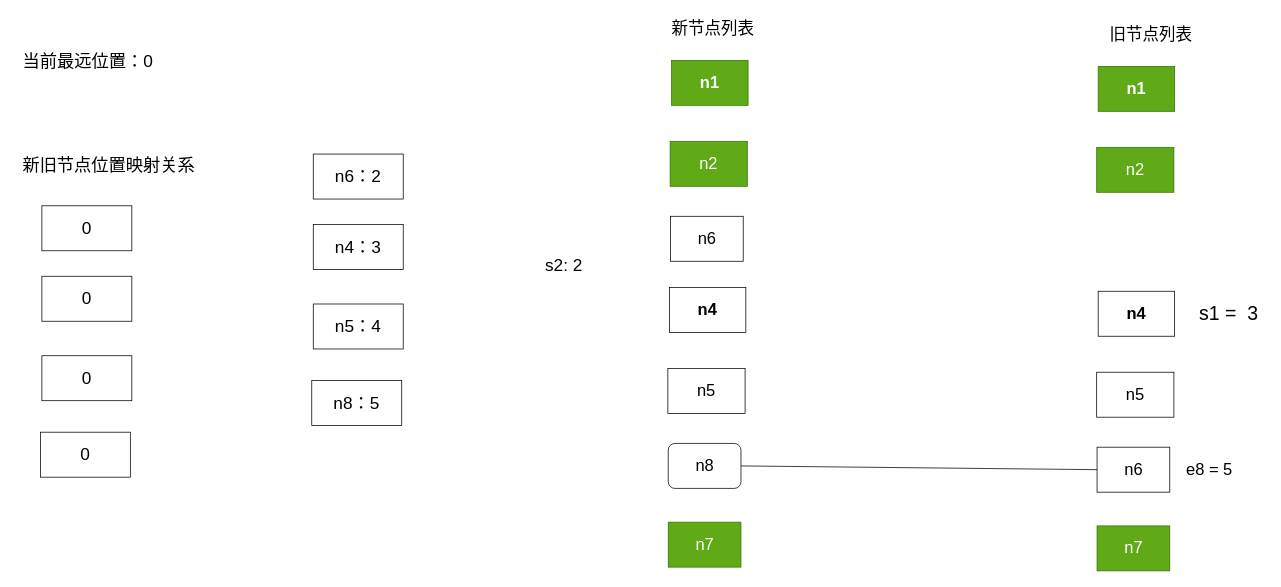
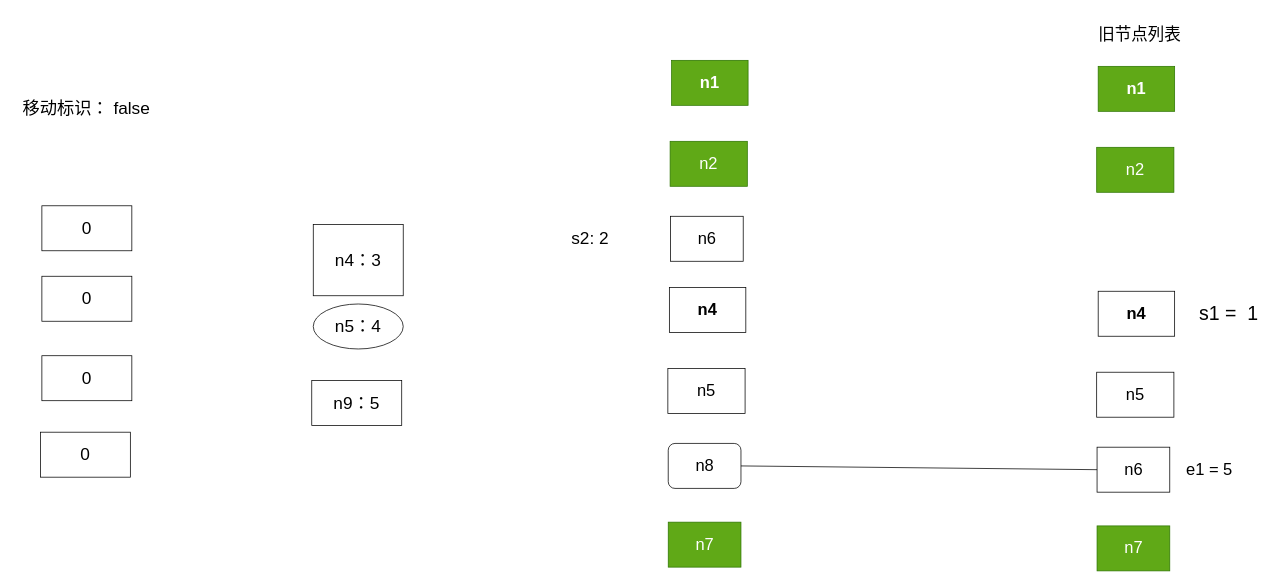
- <mxCell id="3" value="新节点列表" style="text;html=1;align=center;verticalAlign=middle;resizable=0;points=[];autosize=1;strokeColor=none;fillColor=none;fontSize=22;" vertex="1" parent="1"><mxGeometry x="886" y="20" width="128" height="38" as="geometry" /></mxCell>
- <mxCell id="11" value="旧节点列表" style="text;html=1;align=center;verticalAlign=middle;resizable=0;points=[];autosize=1;strokeColor=none;fillColor=none;fontSize=22;" vertex="1" parent="1"><mxGeometry x="1470" y="28" width="128" height="38" as="geometry" /></mxCell>
+ <mxCell id="11" value="旧节点列表" style="text;html=1;align=center;verticalAlign=middle;resizable=0;points=[];autosize=1;strokeColor=none;fillColor=none;fontSize=22;" vertex="1" parent="1"><mxGeometry x="1455" y="28" width="128" height="38" as="geometry" /></mxCell>
- <mxCell id="24" value="当前最远位置：0&lt;br&gt;" style="text;html=1;align=center;verticalAlign=middle;resizable=0;points=[];autosize=1;strokeColor=none;fillColor=none;fontSize=23;" vertex="1" parent="1"><mxGeometry x="20" y="61" width="192" height="40" as="geometry" /></mxCell>
+ <mxCell id="25" value="移动标识： false" style="text;html=1;align=center;verticalAlign=middle;resizable=0;points=[];autosize=1;strokeColor=none;fillColor=none;fontSize=23;" vertex="1" parent="1"><mxGeometry x="20" y="124" width="188" height="40" as="geometry" /></mxCell>
- <mxCell id="26" value="新旧节点位置映射关系" style="text;html=1;align=center;verticalAlign=middle;resizable=0;points=[];autosize=1;strokeColor=none;fillColor=none;fontSize=23;" vertex="1" parent="1"><mxGeometry x="20" y="200" width="248" height="40" as="geometry" /></mxCell>
- <mxCell id="19" value="n6：2" style="rounded=0;whiteSpace=wrap;html=1;fontSize=23;" vertex="1" parent="1"><mxGeometry x="417" y="205" width="120" height="60" as="geometry" /></mxCell>
- <mxCell id="20" value="n4：3" style="rounded=0;whiteSpace=wrap;html=1;fontSize=23;" vertex="1" parent="1"><mxGeometry x="417" y="299" width="120" height="60" as="geometry" /></mxCell>
+ <mxCell id="20" value="n4：3" style="rounded=0;whiteSpace=wrap;html=1;fontSize=23;" vertex="1" parent="1"><mxGeometry x="417" y="299" width="120" height="95" as="geometry" /></mxCell>
- <mxCell id="23" value="s2: 2" style="text;html=1;align=center;verticalAlign=middle;resizable=0;points=[];autosize=1;strokeColor=none;fillColor=none;fontSize=23;" vertex="1" parent="1"><mxGeometry x="717" y="333" width="68" height="40" as="geometry" /></mxCell>
+ <mxCell id="23" value="s2: 2" style="text;html=1;align=center;verticalAlign=middle;resizable=0;points=[];autosize=1;strokeColor=none;fillColor=none;fontSize=23;" vertex="1" parent="1"><mxGeometry x="752" y="298" width="68" height="40" as="geometry" /></mxCell>
- <mxCell id="31" value="s1 =&amp;nbsp; 3" style="text;html=1;align=center;verticalAlign=middle;resizable=0;points=[];autosize=1;strokeColor=none;fillColor=none;fontSize=26;" vertex="1" parent="1"><mxGeometry x="1589" y="396.5" width="97" height="43" as="geometry" /></mxCell>
+ <mxCell id="31" value="s1 =&amp;nbsp; 1" style="text;html=1;align=center;verticalAlign=middle;resizable=0;points=[];autosize=1;strokeColor=none;fillColor=none;fontSize=26;" vertex="1" parent="1"><mxGeometry x="1589" y="396.5" width="97" height="43" as="geometry" /></mxCell>
- <mxCell id="21" value="n5：4" style="rounded=0;whiteSpace=wrap;html=1;fontSize=23;" vertex="1" parent="1"><mxGeometry x="417" y="405" width="120" height="60" as="geometry" /></mxCell>
+ <mxCell id="21" value="n5：4" style="ellipse;whiteSpace=wrap;html=1;fontSize=23;" vertex="1" parent="1"><mxGeometry x="417" y="405" width="120" height="60" as="geometry" /></mxCell>
- <mxCell id="22" value="n8：5" style="rounded=0;whiteSpace=wrap;html=1;fontSize=23;" vertex="1" parent="1"><mxGeometry x="415" y="507" width="120" height="60" as="geometry" /></mxCell>
+ <mxCell id="22" value="n9：5" style="rounded=0;whiteSpace=wrap;html=1;fontSize=23;" vertex="1" parent="1"><mxGeometry x="415" y="507" width="120" height="60" as="geometry" /></mxCell>
- <mxCell id="17" value="e8 = 5" style="text;html=1;align=center;verticalAlign=middle;resizable=0;points=[];autosize=1;strokeColor=none;fillColor=none;fontSize=22;" vertex="1" parent="1"><mxGeometry x="1572" y="607" width="80" height="38" as="geometry" /></mxCell>
+ <mxCell id="17" value="e1 = 5" style="text;html=1;align=center;verticalAlign=middle;resizable=0;points=[];autosize=1;strokeColor=none;fillColor=none;fontSize=22;" vertex="1" parent="1"><mxGeometry x="1572" y="607" width="80" height="38" as="geometry" /></mxCell>
